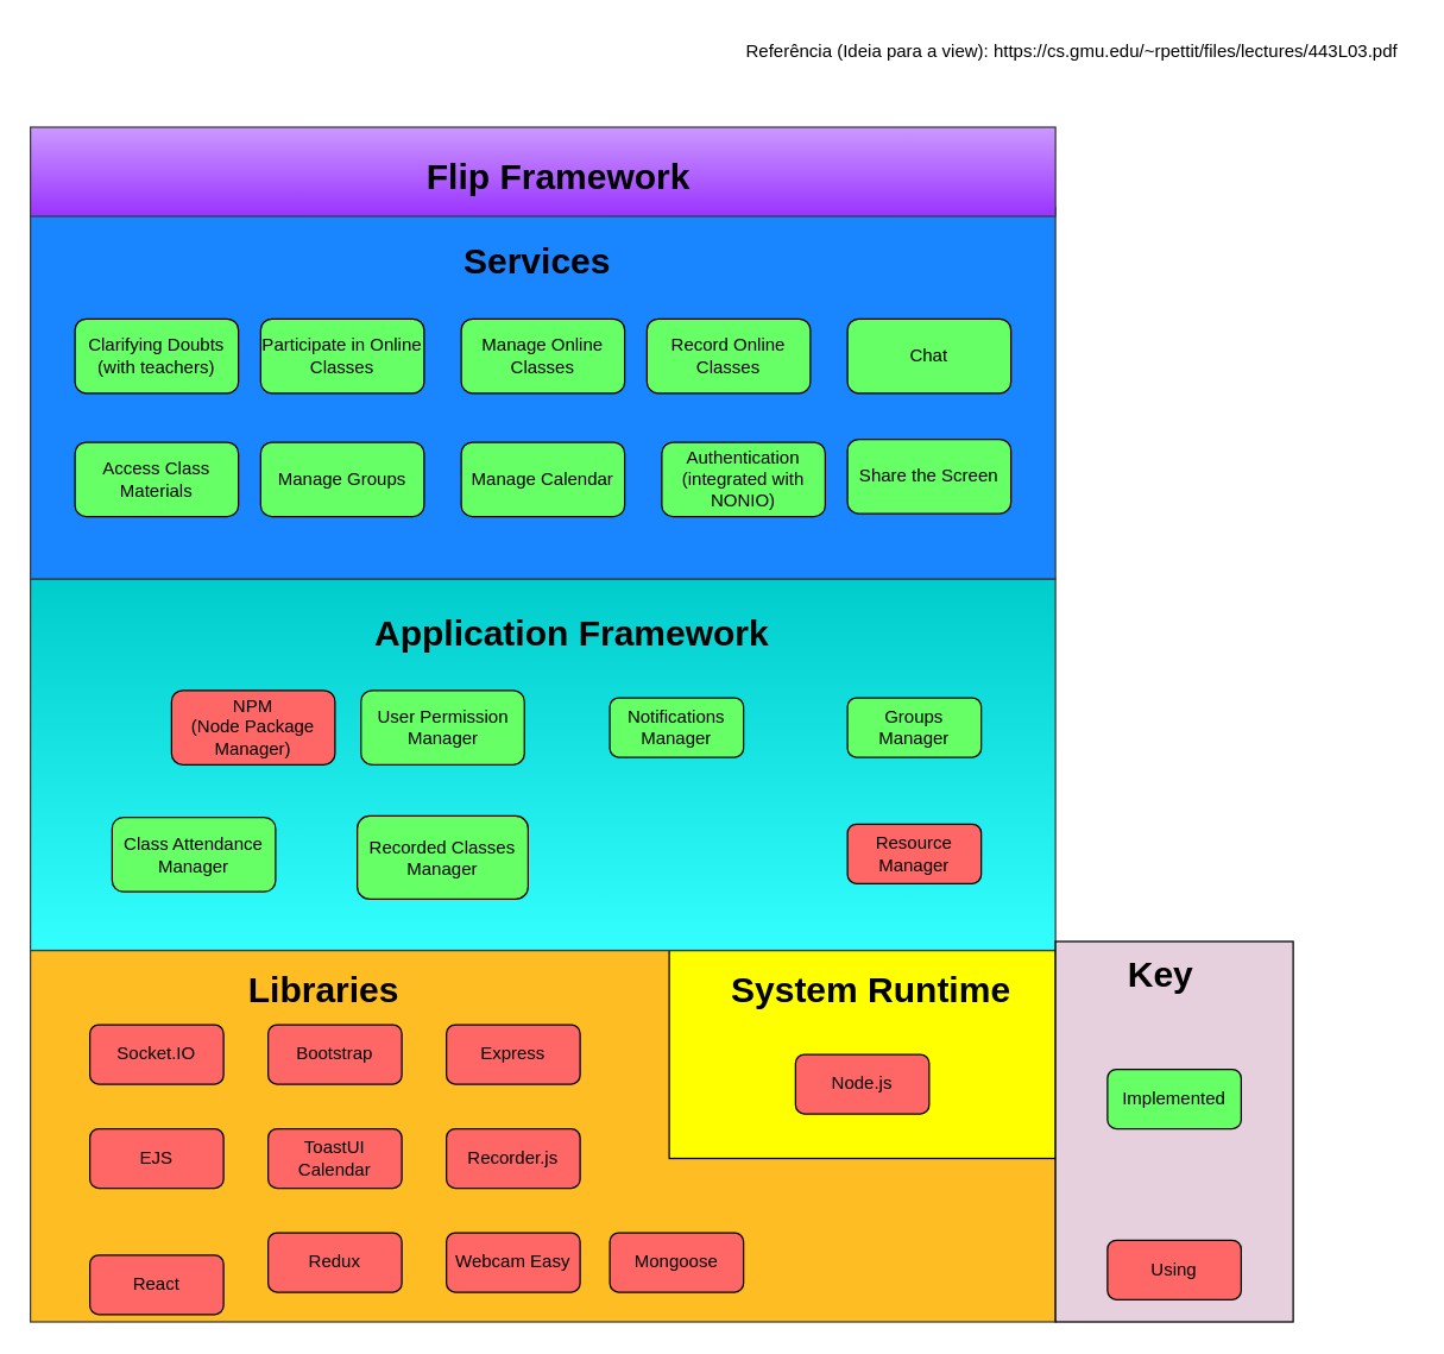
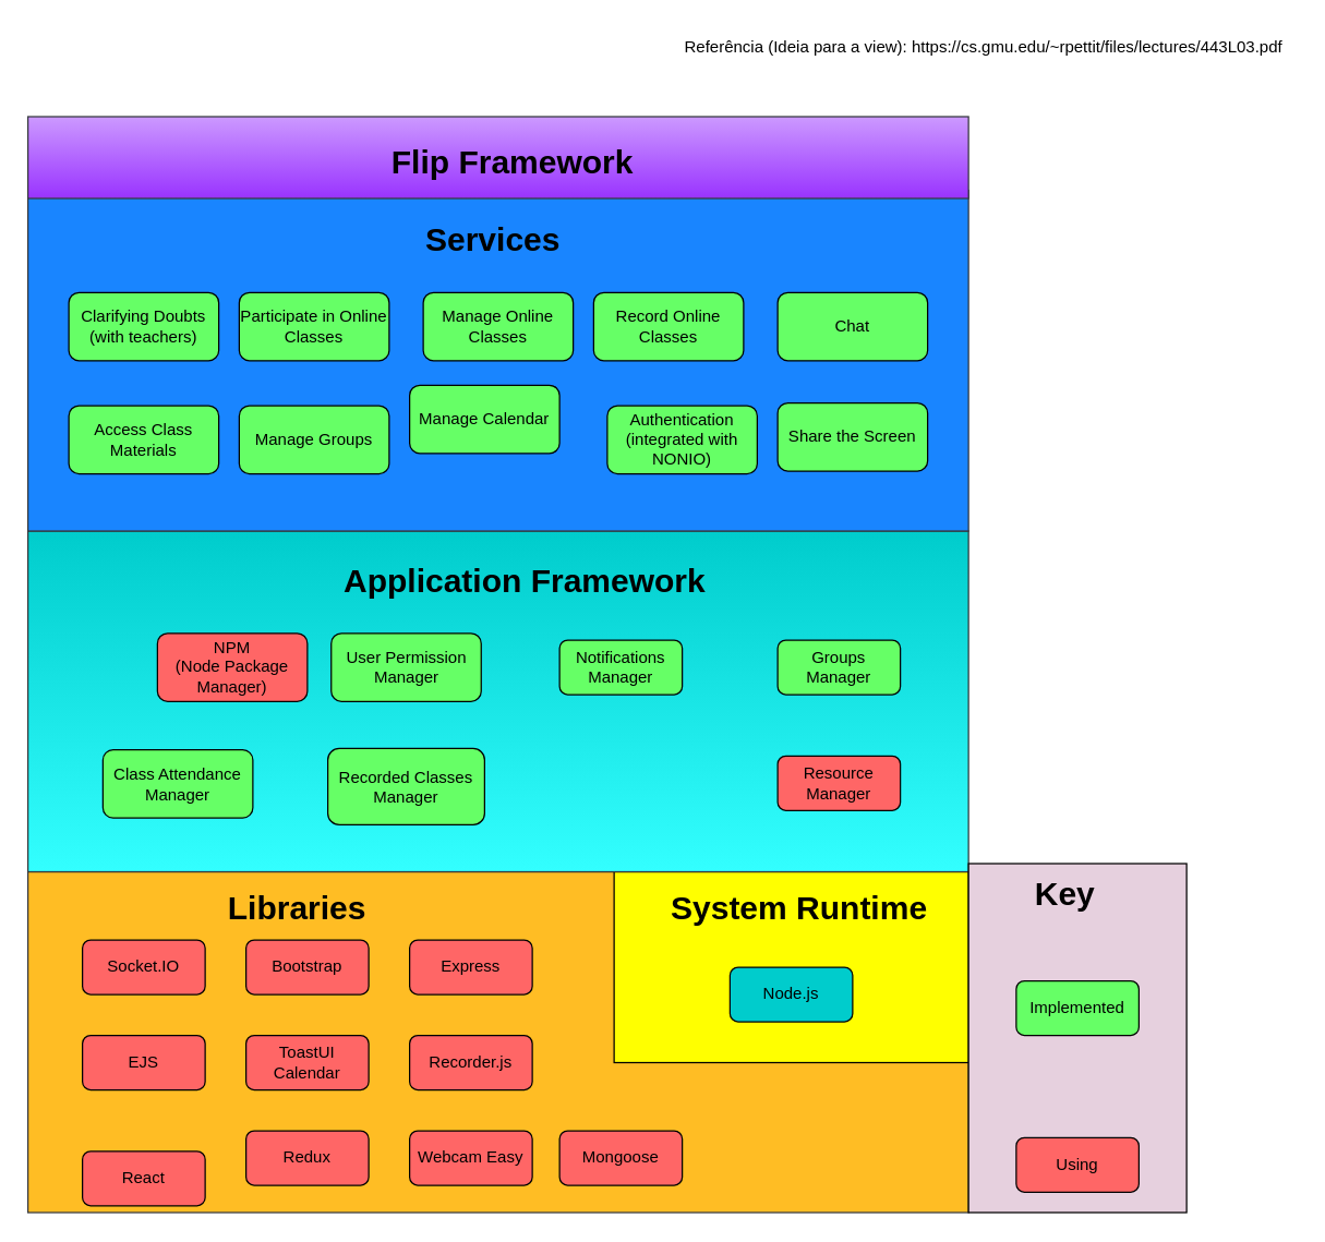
- <mxCell id="31" value="Manage Calendar" style="rounded=1;whiteSpace=wrap;html=1;fillColor=#66FF66;" parent="1" vertex="1"><mxGeometry x="310" y="297" width="110" height="50" as="geometry" /></mxCell>
+ <mxCell id="31" value="Manage Calendar" style="rounded=1;whiteSpace=wrap;html=1;fillColor=#66FF66;" parent="1" vertex="1"><mxGeometry x="300" y="282" width="110" height="50" as="geometry" /></mxCell>
- <mxCell id="14" value="Node.js" style="rounded=1;whiteSpace=wrap;html=1;fillColor=#FF6666;" parent="1" vertex="1"><mxGeometry x="535" y="709" width="90" height="40" as="geometry" /></mxCell>
+ <mxCell id="14" value="Node.js" style="rounded=1;whiteSpace=wrap;html=1;fillColor=#00cccc;" parent="1" vertex="1"><mxGeometry x="535" y="709" width="90" height="40" as="geometry" /></mxCell>
